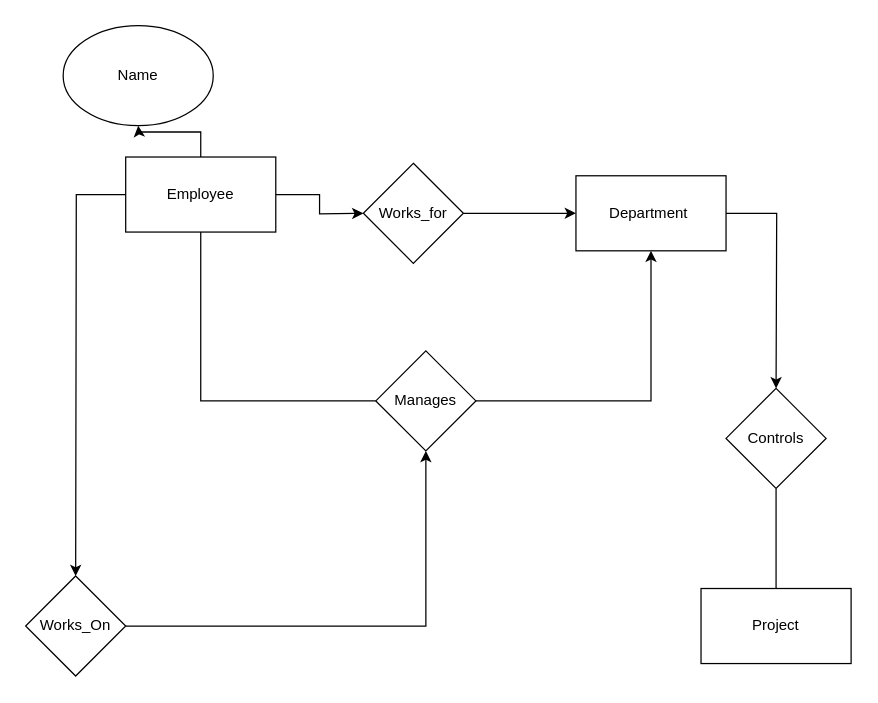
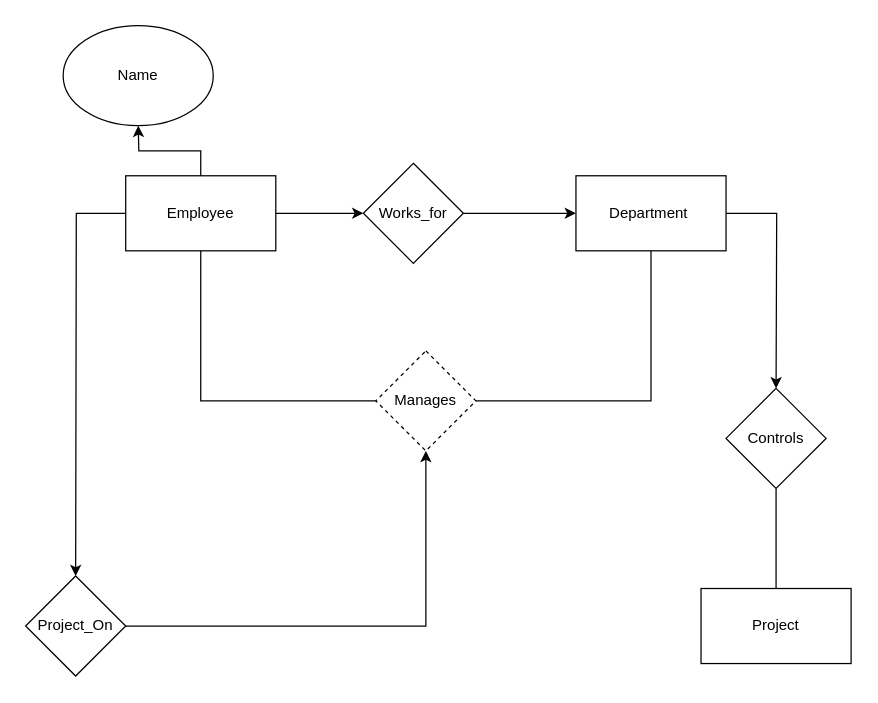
- <mxCell id="6" value="Employee" style="rounded=0;whiteSpace=wrap;html=1;" vertex="1" parent="1"><mxGeometry x="100" y="125" width="120" height="60" as="geometry" /></mxCell>
+ <mxCell id="6" value="Employee" style="rounded=0;whiteSpace=wrap;html=1;" vertex="1" parent="1"><mxGeometry x="100" y="140" width="120" height="60" as="geometry" /></mxCell>
- <mxCell id="11" style="edgeStyle=orthogonalEdgeStyle;rounded=0;orthogonalLoop=1;jettySize=auto;html=1;" edge="1" parent="1" source="12" target="10"><mxGeometry relative="1" as="geometry" /></mxCell>
+ <mxCell id="11" style="edgeStyle=orthogonalEdgeStyle;rounded=0;orthogonalLoop=1;jettySize=auto;html=1;endArrow=none;" edge="1" parent="1" source="12" target="10"><mxGeometry relative="1" as="geometry" /></mxCell>
- <mxCell id="12" value="Manages" style="rhombus;whiteSpace=wrap;html=1;" vertex="1" parent="1"><mxGeometry x="300" y="280" width="80" height="80" as="geometry" /></mxCell>
+ <mxCell id="12" value="Manages" style="rhombus;whiteSpace=wrap;html=1;dashed=1;" vertex="1" parent="1"><mxGeometry x="300" y="280" width="80" height="80" as="geometry" /></mxCell>
- <mxCell id="17" value="Works_On" style="rhombus;whiteSpace=wrap;html=1;" vertex="1" parent="1"><mxGeometry x="20" y="460" width="80" height="80" as="geometry" /></mxCell>
+ <mxCell id="17" value="Project_On" style="rhombus;whiteSpace=wrap;html=1;" vertex="1" parent="1"><mxGeometry x="20" y="460" width="80" height="80" as="geometry" /></mxCell>
